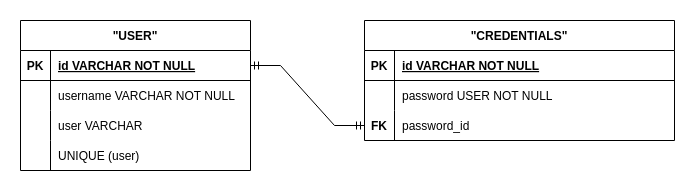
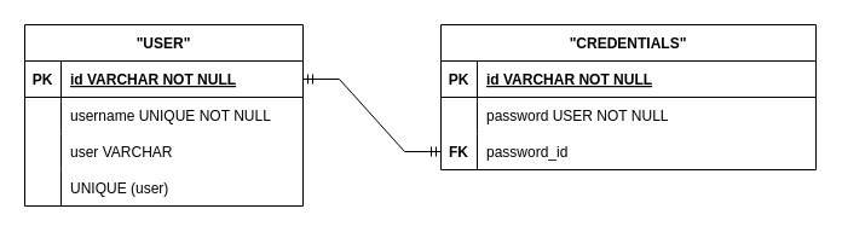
- <mxCell id="8" value="username VARCHAR NOT NULL" style="shape=partialRectangle;overflow=hidden;connectable=0;fillColor=none;align=left;strokeColor=inherit;top=0;left=0;bottom=0;right=0;spacingLeft=6;" parent="6" vertex="1"><mxGeometry x="30" width="200" height="30" as="geometry"><mxRectangle width="200" height="30" as="alternateBounds" /></mxGeometry></mxCell>
+ <mxCell id="8" value="username UNIQUE NOT NULL" style="shape=partialRectangle;overflow=hidden;connectable=0;fillColor=none;align=left;strokeColor=inherit;top=0;left=0;bottom=0;right=0;spacingLeft=6;" parent="6" vertex="1"><mxGeometry x="30" width="200" height="30" as="geometry"><mxRectangle width="200" height="30" as="alternateBounds" /></mxGeometry></mxCell>
